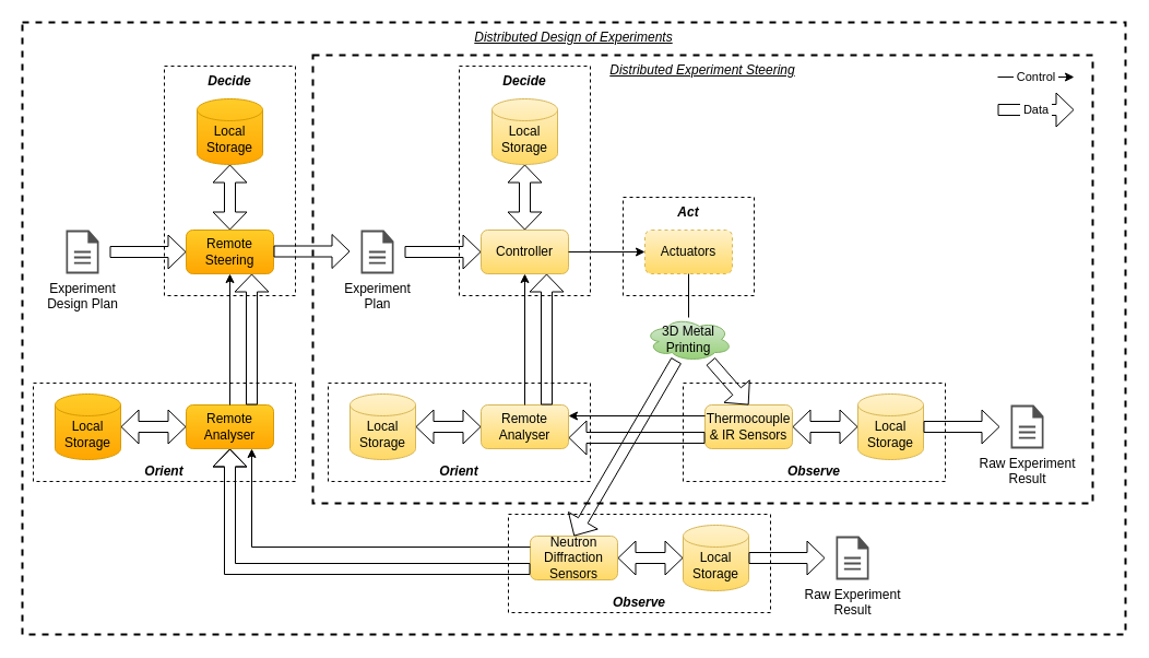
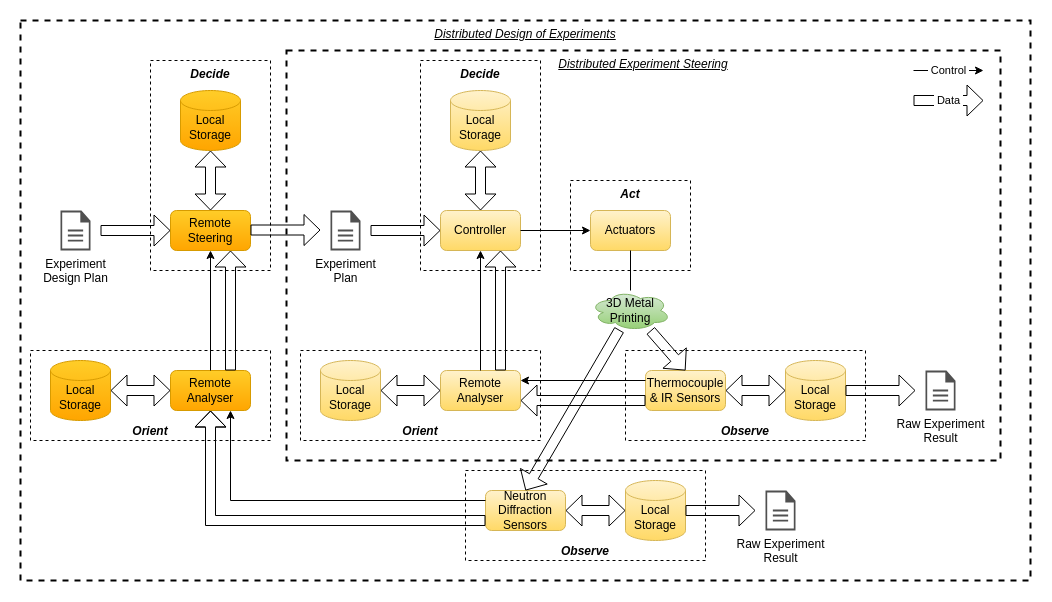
- <mxCell id="13" value="Actuators" style="rounded=1;whiteSpace=wrap;html=1;fillColor=#fff2cc;gradientColor=#ffd966;strokeColor=#d6b656;dashed=1;" parent="1" vertex="1"><mxGeometry x="590" y="210" width="80" height="40" as="geometry" /></mxCell>
+ <mxCell id="13" value="Actuators" style="rounded=1;whiteSpace=wrap;html=1;fillColor=#fff2cc;gradientColor=#ffd966;strokeColor=#d6b656;" parent="1" vertex="1"><mxGeometry x="590" y="210" width="80" height="40" as="geometry" /></mxCell>
